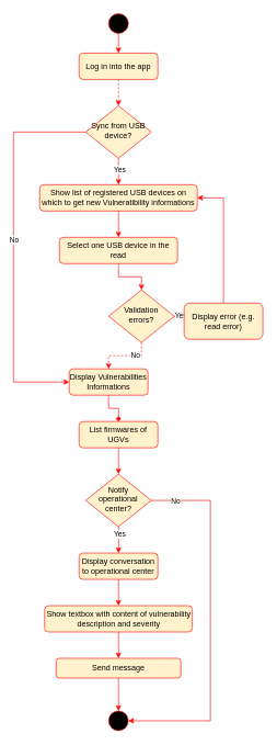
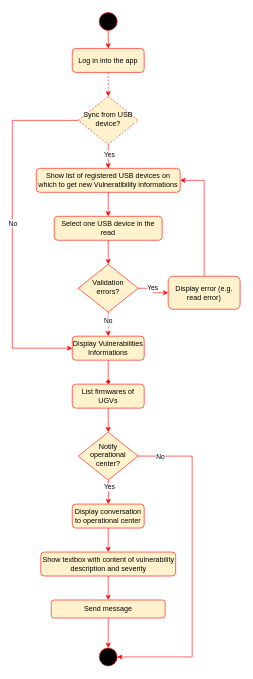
- <mxCell id="12" value="Sync from USB device?" style="rhombus;whiteSpace=wrap;html=1;shadow=0;fontFamily=Helvetica;fontSize=12;align=center;strokeWidth=1;spacing=6;spacingTop=-4;fillColor=#FFF2CC;strokeColor=#FF0000;fontColor=#000000;" parent="1" vertex="1"><mxGeometry x="130" y="160" width="100" height="80" as="geometry" /></mxCell>
+ <mxCell id="12" value="Sync from USB device?" style="rhombus;whiteSpace=wrap;html=1;shadow=0;fontFamily=Helvetica;fontSize=12;align=center;strokeWidth=1;spacing=6;spacingTop=-4;fillColor=#FFF2CC;strokeColor=#FF0000;fontColor=#000000;dashed=1;" parent="1" vertex="1"><mxGeometry x="130" y="160" width="100" height="80" as="geometry" /></mxCell>
- <mxCell id="23" value="Validation errors?" style="rhombus;whiteSpace=wrap;html=1;shadow=0;fontFamily=Helvetica;fontSize=12;align=center;strokeWidth=1;spacing=6;spacingTop=-4;fillColor=#FFF2CC;strokeColor=#FF0000;fontColor=#000000;" parent="1" vertex="1"><mxGeometry x="165" y="440" width="100" height="80" as="geometry" /></mxCell>
+ <mxCell id="23" value="Validation errors?" style="rhombus;whiteSpace=wrap;html=1;shadow=0;fontFamily=Helvetica;fontSize=12;align=center;strokeWidth=1;spacing=6;spacingTop=-4;fillColor=#FFF2CC;strokeColor=#FF0000;fontColor=#000000;" parent="1" vertex="1"><mxGeometry x="130" y="440" width="100" height="80" as="geometry" /></mxCell>
- <mxCell id="14" value="Display Vulnerabilities Informations" style="rounded=1;whiteSpace=wrap;html=1;fontSize=12;glass=0;strokeWidth=1;shadow=0;fillColor=#FFF2CC;strokeColor=#FF0000;fontColor=#000000;" parent="1" vertex="1"><mxGeometry x="105" y="560" width="120" height="40" as="geometry" /></mxCell>
+ <mxCell id="14" value="Display Vulnerabilities Informations" style="rounded=1;whiteSpace=wrap;html=1;fontSize=12;glass=0;strokeWidth=1;shadow=0;fillColor=#FFF2CC;strokeColor=#FF0000;fontColor=#000000;" parent="1" vertex="1"><mxGeometry x="120" y="560" width="120" height="40" as="geometry" /></mxCell>
